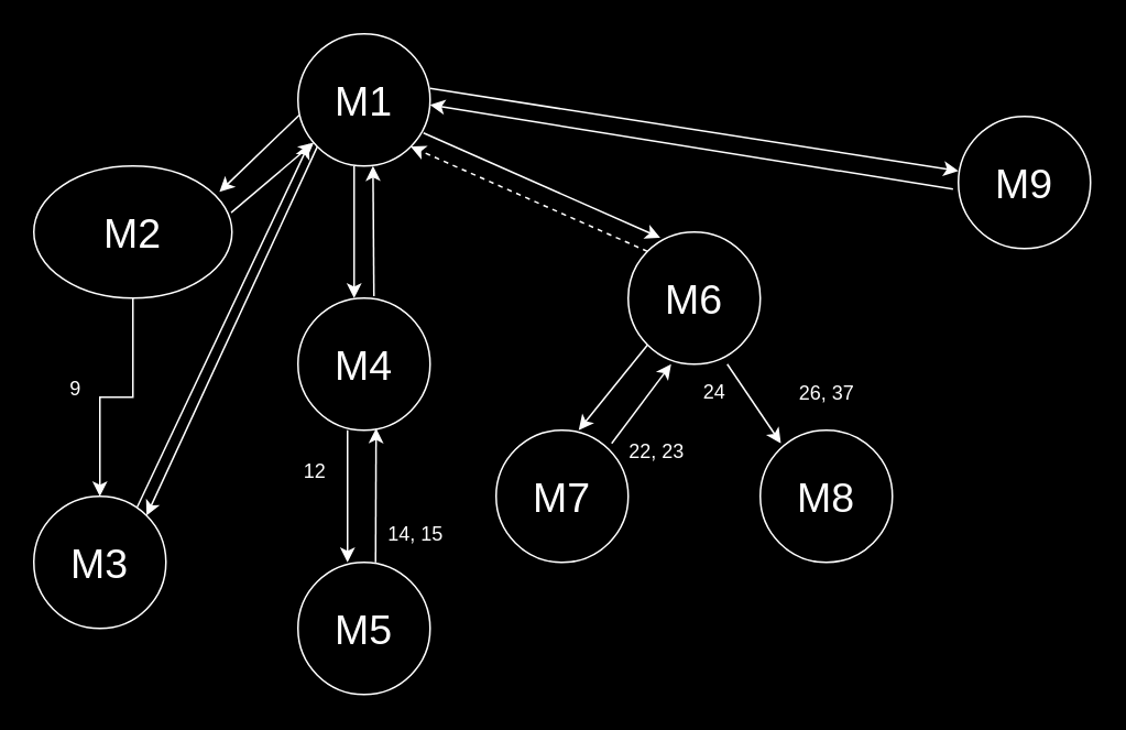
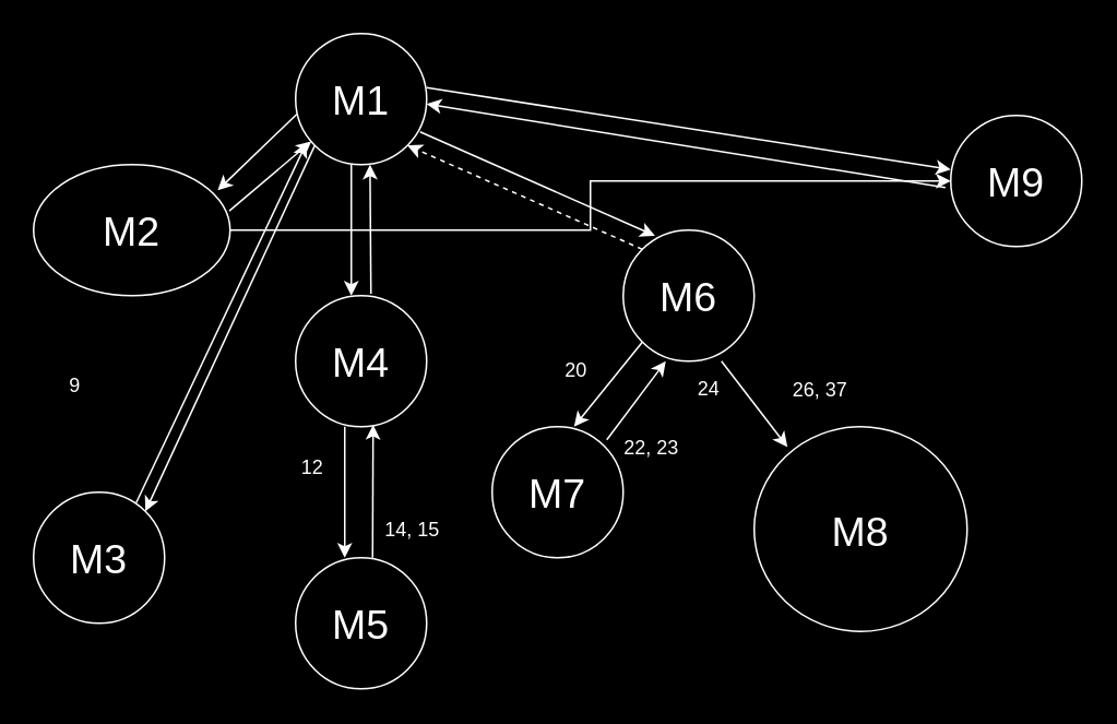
+ <mxCell id="30" value="&lt;font color=&quot;#ffffff&quot;&gt;20&lt;/font&gt;" style="text;html=1;align=center;verticalAlign=middle;resizable=0;points=[];autosize=1;strokeColor=none;fillColor=none;" vertex="1" parent="1"><mxGeometry x="335" y="213" width="31" height="26" as="geometry" /></mxCell>
- <mxCell id="9" style="edgeStyle=orthogonalEdgeStyle;rounded=0;orthogonalLoop=1;jettySize=auto;html=1;entryX=0.5;entryY=0;entryDx=0;entryDy=0;strokeColor=#FFFFFF;" edge="1" parent="1" source="10" target="6"><mxGeometry relative="1" as="geometry" /></mxCell>
+ <mxCell id="9" style="edgeStyle=orthogonalEdgeStyle;rounded=0;orthogonalLoop=1;jettySize=auto;html=1;strokeColor=#FFFFFF;" edge="1" parent="1" source="10" target="16"><mxGeometry relative="1" as="geometry" /></mxCell>
- <mxCell id="15" value="&lt;font color=&quot;#ffffff&quot; style=&quot;font-size: 25px;&quot;&gt;М8&lt;/font&gt;" style="ellipse;whiteSpace=wrap;html=1;aspect=fixed;fillColor=#000000;strokeColor=#FFFFFF;fontSize=25;" vertex="1" parent="1"><mxGeometry x="460" y="260" width="80" height="80" as="geometry" /></mxCell>
+ <mxCell id="15" value="&lt;font color=&quot;#ffffff&quot; style=&quot;font-size: 25px;&quot;&gt;М8&lt;/font&gt;" style="ellipse;whiteSpace=wrap;html=1;aspect=fixed;fillColor=#000000;strokeColor=#FFFFFF;fontSize=25;" vertex="1" parent="1"><mxGeometry x="460" y="260" width="130" height="125" as="geometry" /></mxCell>
